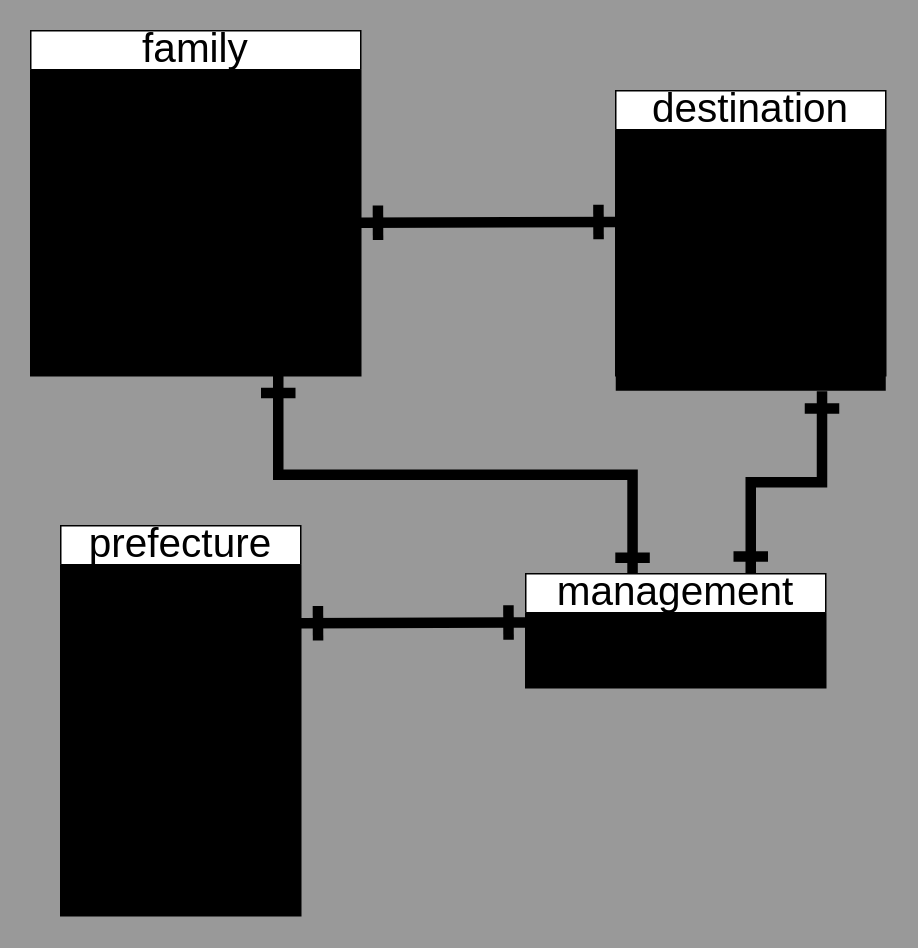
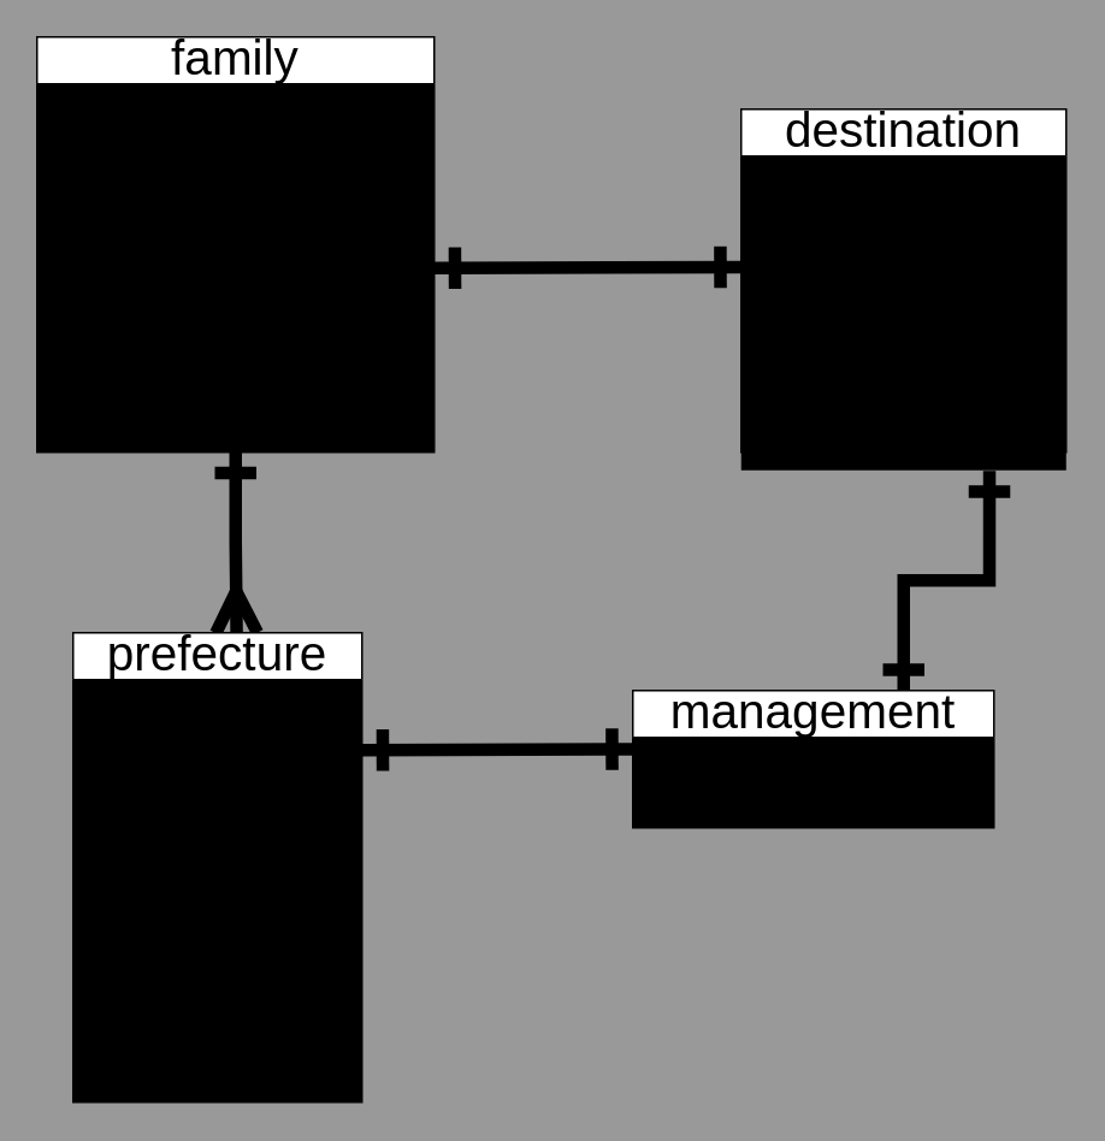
+ <mxCell id="3" style="edgeStyle=orthogonalEdgeStyle;rounded=0;orthogonalLoop=1;jettySize=auto;html=1;exitX=0.5;exitY=1;exitDx=0;exitDy=0;entryX=0.566;entryY=0;entryDx=0;entryDy=0;entryPerimeter=0;startArrow=ERone;startFill=0;startSize=15;endArrow=ERmany;endFill=0;endSize=15;targetPerimeterSpacing=0;strokeColor=#000000;strokeWidth=7;fontSize=20;fontColor=#000000;" edge="1" parent="1" source="5" target="8"><mxGeometry relative="1" as="geometry" /></mxCell>
- <mxCell id="4" style="edgeStyle=orthogonalEdgeStyle;rounded=0;orthogonalLoop=1;jettySize=auto;html=1;exitX=0.75;exitY=1;exitDx=0;exitDy=0;entryX=0.356;entryY=0.01;entryDx=0;entryDy=0;entryPerimeter=0;startArrow=ERone;startFill=0;startSize=15;endArrow=ERone;endFill=0;endSize=15;targetPerimeterSpacing=0;strokeColor=#000000;strokeWidth=7;fontSize=20;fontColor=#000000;" edge="1" parent="1" source="5" target="11"><mxGeometry relative="1" as="geometry" /></mxCell>
